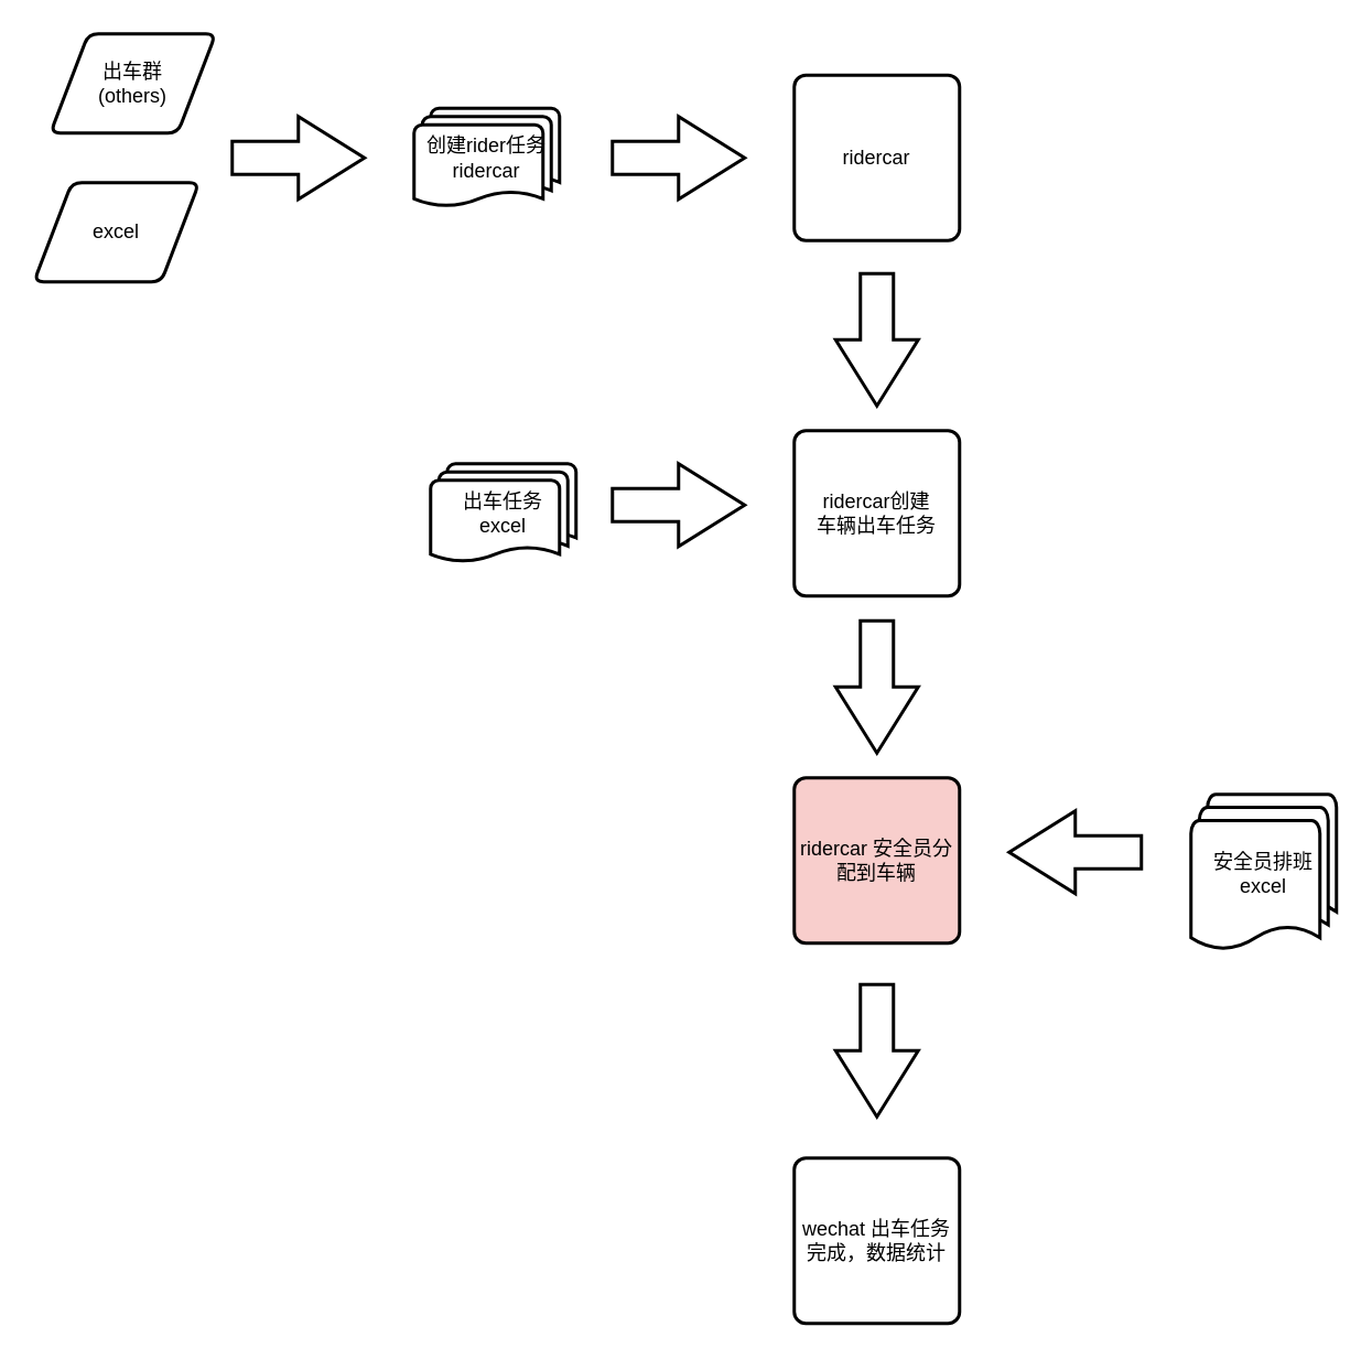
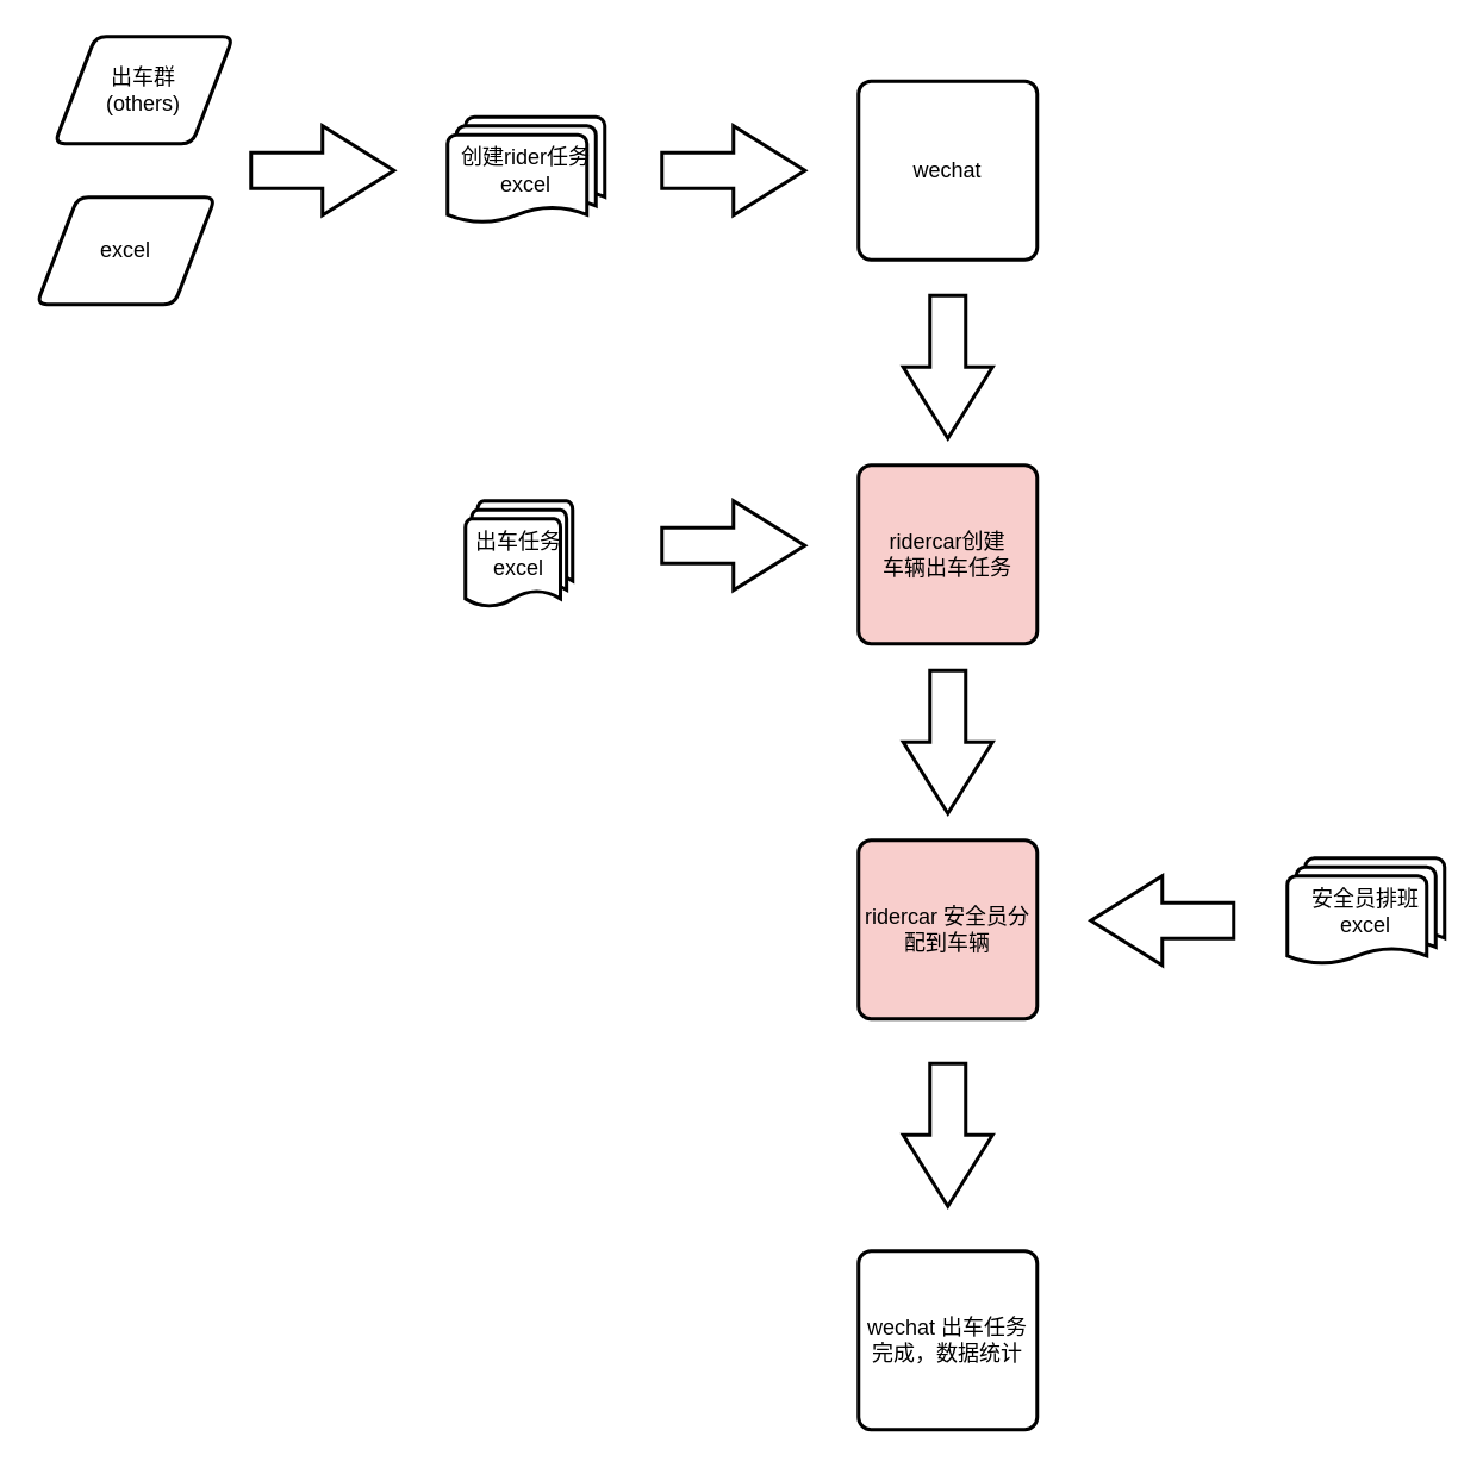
- <mxCell id="5" value="创建rider任务&lt;br&gt;ridercar" style="strokeWidth=2;html=1;shape=mxgraph.flowchart.multi-document;whiteSpace=wrap;" vertex="1" parent="1"><mxGeometry x="250" y="65" width="88" height="60" as="geometry" /></mxCell>
+ <mxCell id="5" value="创建rider任务&lt;br&gt;excel" style="strokeWidth=2;html=1;shape=mxgraph.flowchart.multi-document;whiteSpace=wrap;" vertex="1" parent="1"><mxGeometry x="250" y="65" width="88" height="60" as="geometry" /></mxCell>
- <mxCell id="6" value="ridercar" style="rounded=1;whiteSpace=wrap;html=1;absoluteArcSize=1;arcSize=14;strokeWidth=2;" vertex="1" parent="1"><mxGeometry x="480" y="45" width="100" height="100" as="geometry" /></mxCell>
+ <mxCell id="6" value="wechat" style="rounded=1;whiteSpace=wrap;html=1;absoluteArcSize=1;arcSize=14;strokeWidth=2;" vertex="1" parent="1"><mxGeometry x="480" y="45" width="100" height="100" as="geometry" /></mxCell>
- <mxCell id="12" value="出车任务&lt;br&gt;excel" style="strokeWidth=2;html=1;shape=mxgraph.flowchart.multi-document;whiteSpace=wrap;" vertex="1" parent="1"><mxGeometry x="260" y="280" width="88" height="60" as="geometry" /></mxCell>
+ <mxCell id="12" value="出车任务&lt;br&gt;excel" style="strokeWidth=2;html=1;shape=mxgraph.flowchart.multi-document;whiteSpace=wrap;" vertex="1" parent="1"><mxGeometry x="260" y="280" width="60" height="60" as="geometry" /></mxCell>
- <mxCell id="10" value="ridercar创建&lt;br&gt;车辆出车任务" style="rounded=1;whiteSpace=wrap;html=1;absoluteArcSize=1;arcSize=14;strokeWidth=2;" vertex="1" parent="1"><mxGeometry x="480" y="260" width="100" height="100" as="geometry" /></mxCell>
+ <mxCell id="10" value="ridercar创建&lt;br&gt;车辆出车任务" style="rounded=1;whiteSpace=wrap;html=1;absoluteArcSize=1;arcSize=14;strokeWidth=2;fillColor=#f8cecc;" vertex="1" parent="1"><mxGeometry x="480" y="260" width="100" height="100" as="geometry" /></mxCell>
- <mxCell id="8" value="安全员排班excel" style="strokeWidth=2;html=1;shape=mxgraph.flowchart.multi-document;whiteSpace=wrap;" vertex="1" parent="1"><mxGeometry x="720" y="480" width="88" height="95" as="geometry" /></mxCell>
+ <mxCell id="8" value="安全员排班excel" style="strokeWidth=2;html=1;shape=mxgraph.flowchart.multi-document;whiteSpace=wrap;" vertex="1" parent="1"><mxGeometry x="720" y="480" width="88" height="60" as="geometry" /></mxCell>
